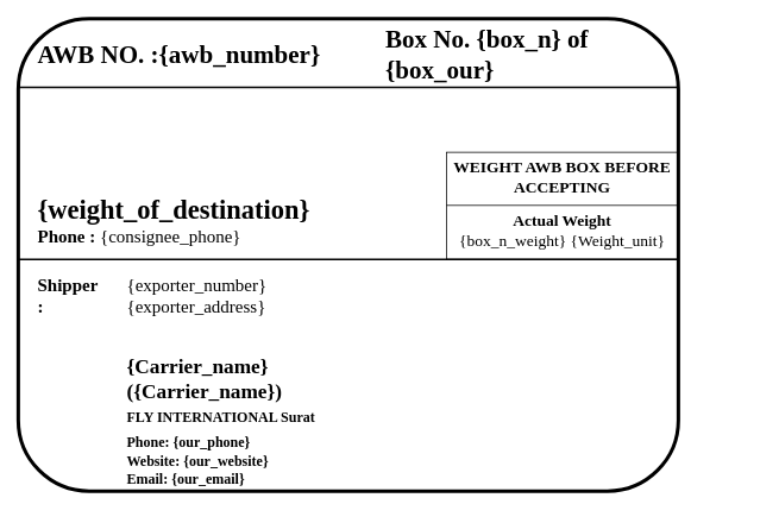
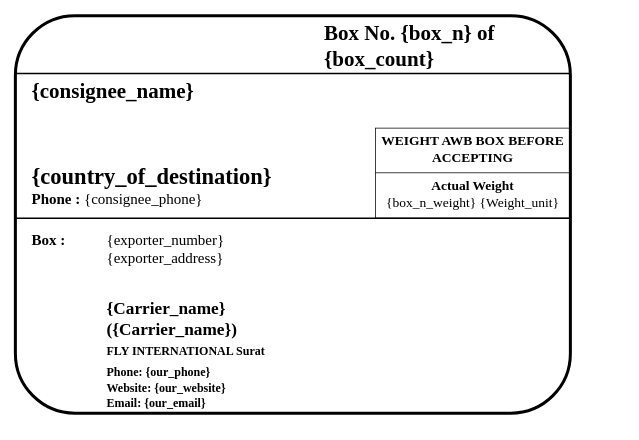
- <mxCell id="3" value="AWB NO. :{awb_number}" style="text;html=1;strokeColor=none;fillColor=none;align=left;verticalAlign=middle;whiteSpace=wrap;rounded=0;fontFamily=Verdana;fontStyle=1;horizontal=1;fontSize=28;" parent="1" vertex="1"><mxGeometry x="40" y="30" width="380" height="60" as="geometry" /></mxCell>
- <mxCell id="5" value="Box No. {box_n} of {box_our}" style="text;html=1;strokeColor=none;fillColor=none;align=left;verticalAlign=middle;whiteSpace=wrap;rounded=0;fontFamily=Verdana;fontStyle=1;horizontal=1;fontSize=28;" parent="1" vertex="1"><mxGeometry x="430" y="30" width="320" height="60" as="geometry" /></mxCell>
+ <mxCell id="5" value="Box No. {box_n} of {box_count}" style="text;html=1;strokeColor=none;fillColor=none;align=left;verticalAlign=middle;whiteSpace=wrap;rounded=0;fontFamily=Verdana;fontStyle=1;horizontal=1;fontSize=28;" parent="1" vertex="1"><mxGeometry x="430" y="30" width="320" height="60" as="geometry" /></mxCell>
+ <mxCell id="6" value="{consignee_name}" style="text;html=1;strokeColor=none;fillColor=none;align=left;verticalAlign=middle;whiteSpace=wrap;rounded=0;fontFamily=Verdana;fontStyle=1;horizontal=1;fontSize=28;" vertex="1" parent="1"><mxGeometry x="40" y="100" width="700" height="40" as="geometry" /></mxCell>
- <mxCell id="14" value="&lt;b&gt;&lt;font style=&quot;font-size: 30px;&quot;&gt;{weight_of_destination}&lt;/font&gt;&lt;br&gt;Phone :&lt;/b&gt; {consignee_phone}" style="text;html=1;strokeColor=none;fillColor=none;align=left;verticalAlign=top;rounded=0;fontFamily=Verdana;fontStyle=0;horizontal=1;fontSize=20;textDirection=ltr;whiteSpace=wrap;" vertex="1" parent="1"><mxGeometry x="40" y="210" width="460" height="80" as="geometry" /></mxCell>
+ <mxCell id="14" value="&lt;b&gt;&lt;font style=&quot;font-size: 30px;&quot;&gt;{country_of_destination}&lt;/font&gt;&lt;br&gt;Phone :&lt;/b&gt; {consignee_phone}" style="text;html=1;strokeColor=none;fillColor=none;align=left;verticalAlign=top;rounded=0;fontFamily=Verdana;fontStyle=0;horizontal=1;fontSize=20;textDirection=ltr;whiteSpace=wrap;" vertex="1" parent="1"><mxGeometry x="40" y="210" width="460" height="80" as="geometry" /></mxCell>
- <mxCell id="12" value="&lt;b&gt;Shipper :&lt;span style=&quot;white-space: pre;&quot;&gt;&#09;&lt;/span&gt;&lt;/b&gt;" style="text;html=1;strokeColor=none;fillColor=none;align=left;verticalAlign=top;rounded=0;fontFamily=Verdana;fontStyle=0;horizontal=1;fontSize=20;textDirection=ltr;whiteSpace=wrap;" vertex="1" parent="1"><mxGeometry x="40" y="300" width="120" height="90" as="geometry" /></mxCell>
+ <mxCell id="12" value="&lt;b&gt;Box :&lt;span style=&quot;white-space: pre;&quot;&gt;&#09;&lt;/span&gt;&lt;/b&gt;" style="text;html=1;strokeColor=none;fillColor=none;align=left;verticalAlign=top;rounded=0;fontFamily=Verdana;fontStyle=0;horizontal=1;fontSize=20;textDirection=ltr;whiteSpace=wrap;" vertex="1" parent="1"><mxGeometry x="40" y="300" width="120" height="90" as="geometry" /></mxCell>
